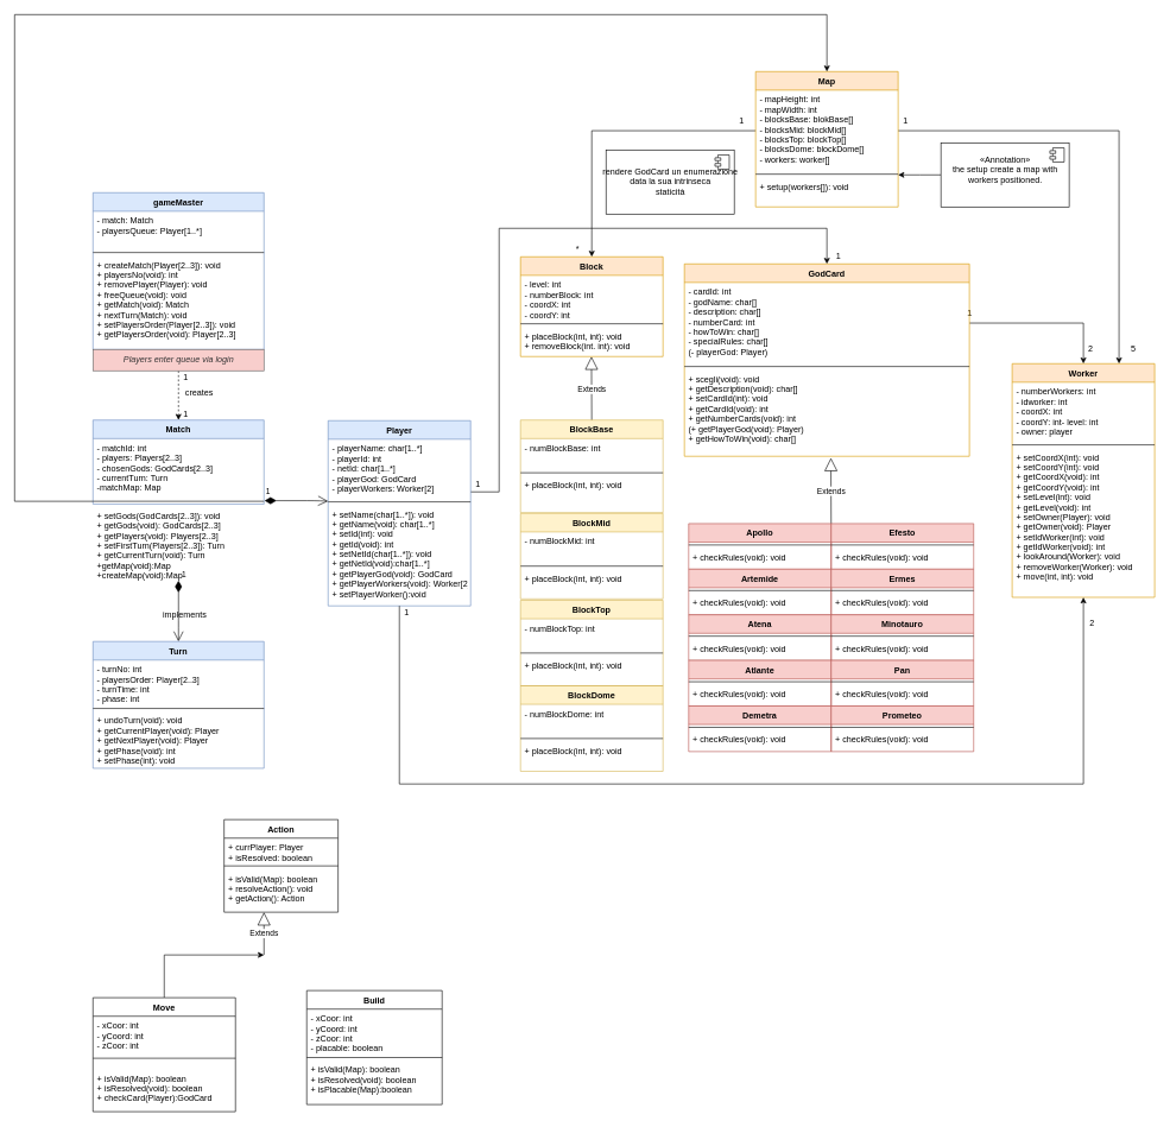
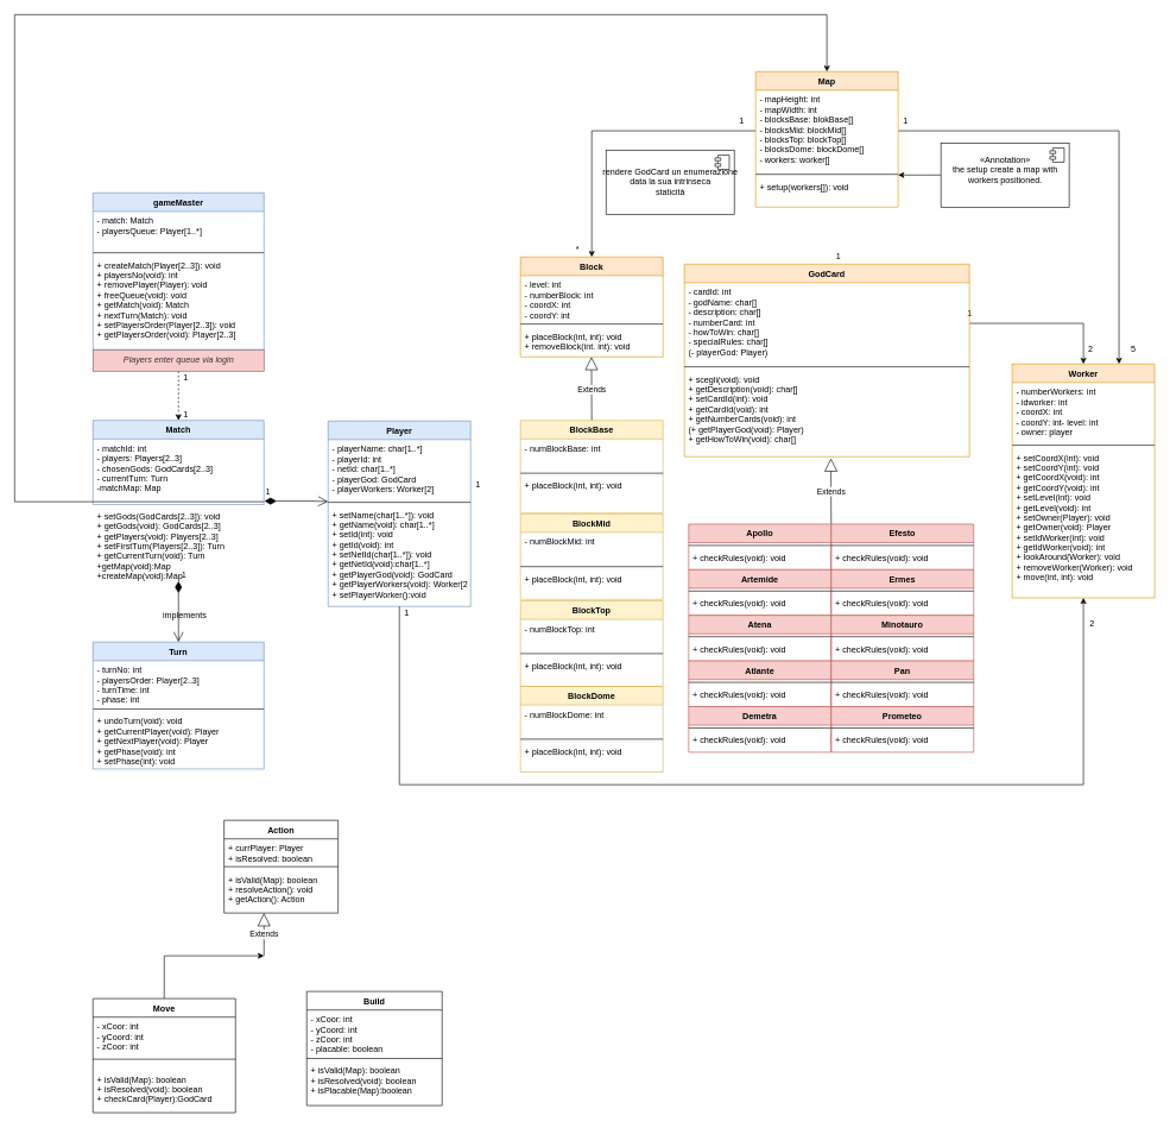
- <mxCell id="19" style="edgeStyle=orthogonalEdgeStyle;rounded=0;orthogonalLoop=1;jettySize=auto;html=1;entryX=0.5;entryY=0;entryDx=0;entryDy=0;" edge="1" parent="1" source="20" target="32"><mxGeometry relative="1" as="geometry"><Array as="points"><mxPoint x="700" y="690" /><mxPoint x="700" y="320" /><mxPoint x="1160" y="320" /></Array></mxGeometry></mxCell>
- <mxCell id="10" value="creates" style="text;html=1;align=center;verticalAlign=middle;resizable=0;points=[];autosize=1;" vertex="1" parent="1"><mxGeometry x="249" y="541" width="60" height="20" as="geometry" /></mxCell>
